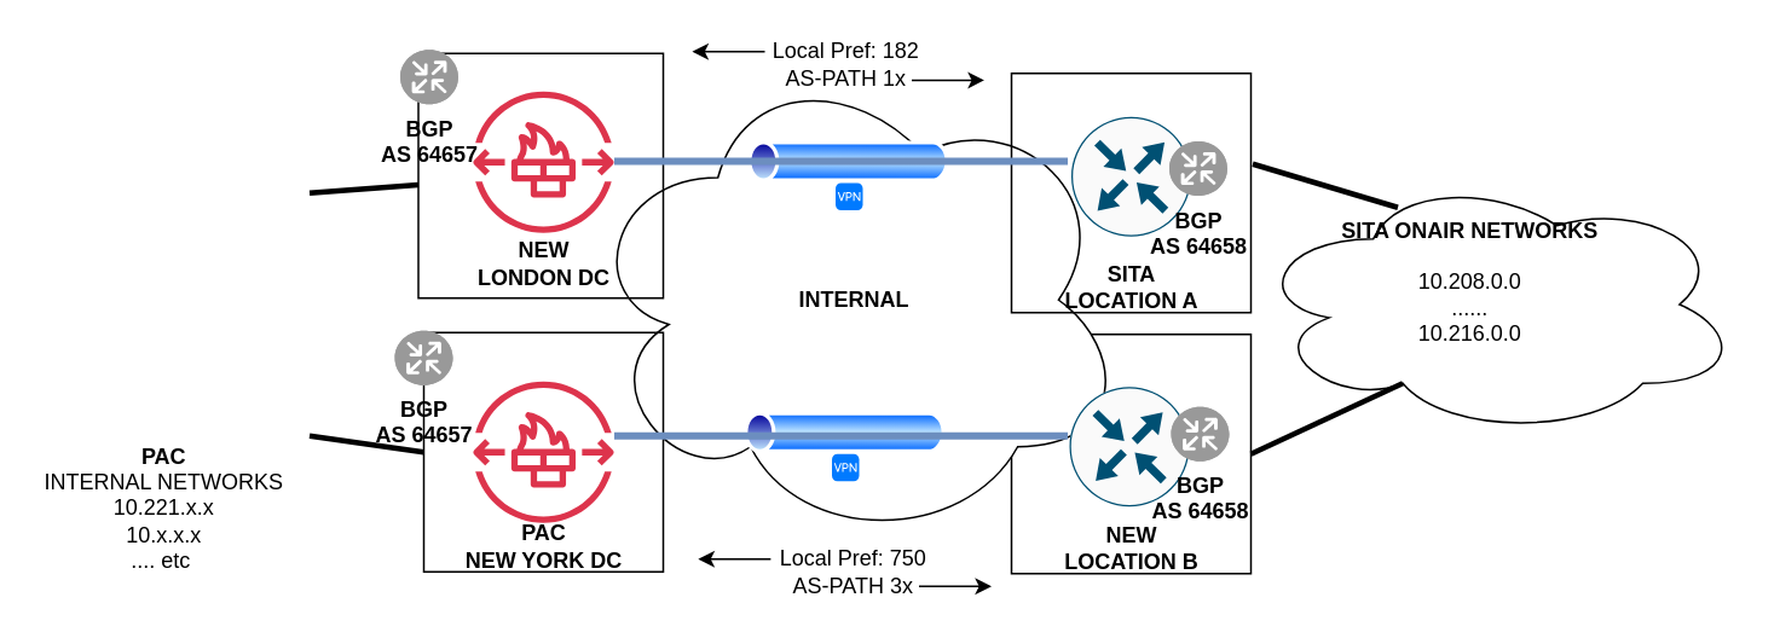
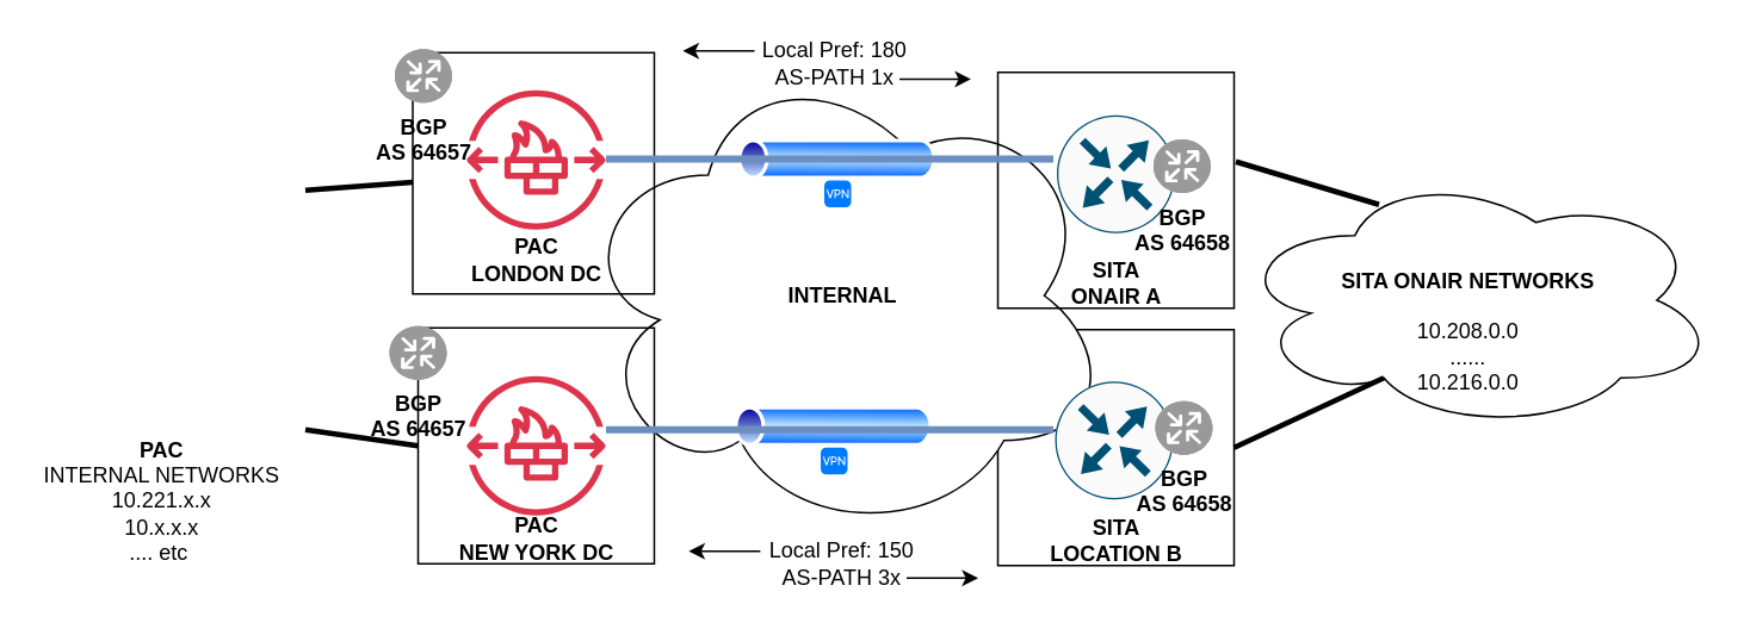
- <mxCell id="33" value="Local Pref: 182&lt;div&gt;AS-PATH 1x&lt;br&gt;&lt;/div&gt;" style="text;html=1;align=center;verticalAlign=middle;whiteSpace=wrap;rounded=0;" parent="1" vertex="1"><mxGeometry x="374.5" y="20" width="182" height="30" as="geometry" /></mxCell>
+ <mxCell id="33" value="Local Pref: 180&lt;div&gt;AS-PATH 1x&lt;br&gt;&lt;/div&gt;" style="text;html=1;align=center;verticalAlign=middle;whiteSpace=wrap;rounded=0;" parent="1" vertex="1"><mxGeometry x="374.5" y="20" width="182" height="30" as="geometry" /></mxCell>
- <mxCell id="13" value="NEW&lt;div&gt;LONDON DC&lt;/div&gt;" style="text;html=1;align=center;verticalAlign=middle;whiteSpace=wrap;rounded=0;fontStyle=1" parent="1" vertex="1"><mxGeometry x="253.5" y="130" width="91" height="30" as="geometry" /></mxCell>
+ <mxCell id="13" value="PAC&lt;div&gt;LONDON DC&lt;/div&gt;" style="text;html=1;align=center;verticalAlign=middle;whiteSpace=wrap;rounded=0;fontStyle=1" parent="1" vertex="1"><mxGeometry x="253.5" y="130" width="91" height="30" as="geometry" /></mxCell>
- <mxCell id="17" value="&lt;b&gt;SITA ONAIR NETWORKS&lt;br&gt;&lt;/b&gt;&lt;br&gt;10.208.0.0&lt;div&gt;&lt;span style=&quot;background-color: initial;&quot;&gt;......&lt;/span&gt;&lt;div&gt;10.216.0.0&lt;/div&gt;&lt;/div&gt;" style="text;html=1;align=center;verticalAlign=middle;whiteSpace=wrap;rounded=0;" parent="1" vertex="1"><mxGeometry x="710" y="100" width="200" height="110" as="geometry" /></mxCell>
+ <mxCell id="17" value="&lt;b&gt;SITA ONAIR NETWORKS&lt;br&gt;&lt;/b&gt;&lt;br&gt;10.208.0.0&lt;div&gt;&lt;span style=&quot;background-color: initial;&quot;&gt;......&lt;/span&gt;&lt;div&gt;10.216.0.0&lt;/div&gt;&lt;/div&gt;" style="text;html=1;align=center;verticalAlign=middle;whiteSpace=wrap;rounded=0;" parent="1" vertex="1"><mxGeometry x="720" y="130" width="200" height="110" as="geometry" /></mxCell>
- <mxCell id="15" value="SITA&lt;div&gt;LOCATION A&lt;/div&gt;" style="text;html=1;align=center;verticalAlign=middle;whiteSpace=wrap;rounded=0;fontStyle=1" parent="1" vertex="1"><mxGeometry x="577.5" y="143" width="91" height="30" as="geometry" /></mxCell>
+ <mxCell id="15" value="SITA&lt;div&gt;ONAIR A&lt;/div&gt;" style="text;html=1;align=center;verticalAlign=middle;whiteSpace=wrap;rounded=0;fontStyle=1" parent="1" vertex="1"><mxGeometry x="577.5" y="143" width="91" height="30" as="geometry" /></mxCell>
- <mxCell id="16" value="NEW&lt;div&gt;LOCATION B&lt;/div&gt;" style="text;html=1;align=center;verticalAlign=middle;whiteSpace=wrap;rounded=0;fontStyle=1" parent="1" vertex="1"><mxGeometry x="577.5" y="287" width="91" height="30" as="geometry" /></mxCell>
+ <mxCell id="16" value="SITA&lt;div&gt;LOCATION B&lt;/div&gt;" style="text;html=1;align=center;verticalAlign=middle;whiteSpace=wrap;rounded=0;fontStyle=1" parent="1" vertex="1"><mxGeometry x="577.5" y="287" width="91" height="30" as="geometry" /></mxCell>
- <mxCell id="32" value="Local Pref: 750&lt;div&gt;AS-PATH 3x&lt;br&gt;&lt;/div&gt;" style="text;html=1;align=center;verticalAlign=middle;whiteSpace=wrap;rounded=0;" parent="1" vertex="1"><mxGeometry x="379.25" y="300" width="182" height="30" as="geometry" /></mxCell>
+ <mxCell id="32" value="Local Pref: 150&lt;div&gt;AS-PATH 3x&lt;br&gt;&lt;/div&gt;" style="text;html=1;align=center;verticalAlign=middle;whiteSpace=wrap;rounded=0;" parent="1" vertex="1"><mxGeometry x="379.25" y="300" width="182" height="30" as="geometry" /></mxCell>
